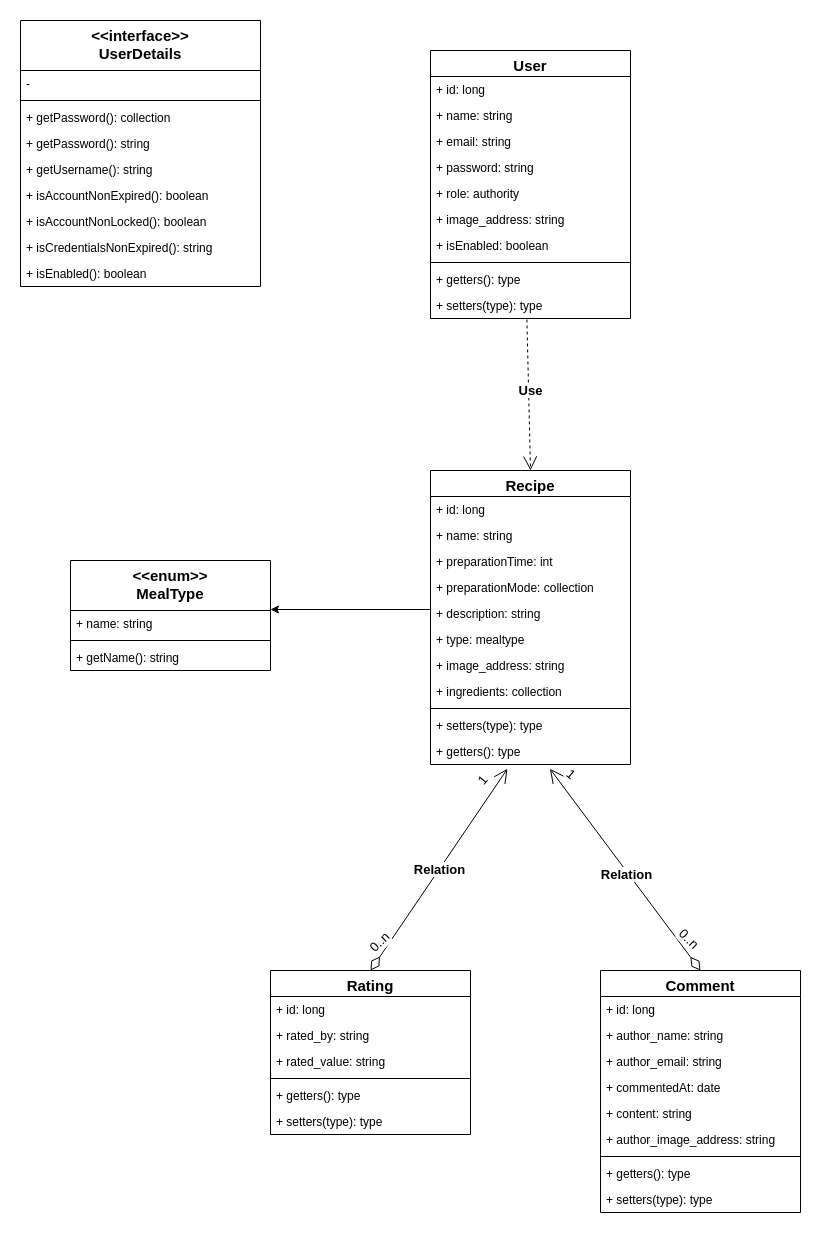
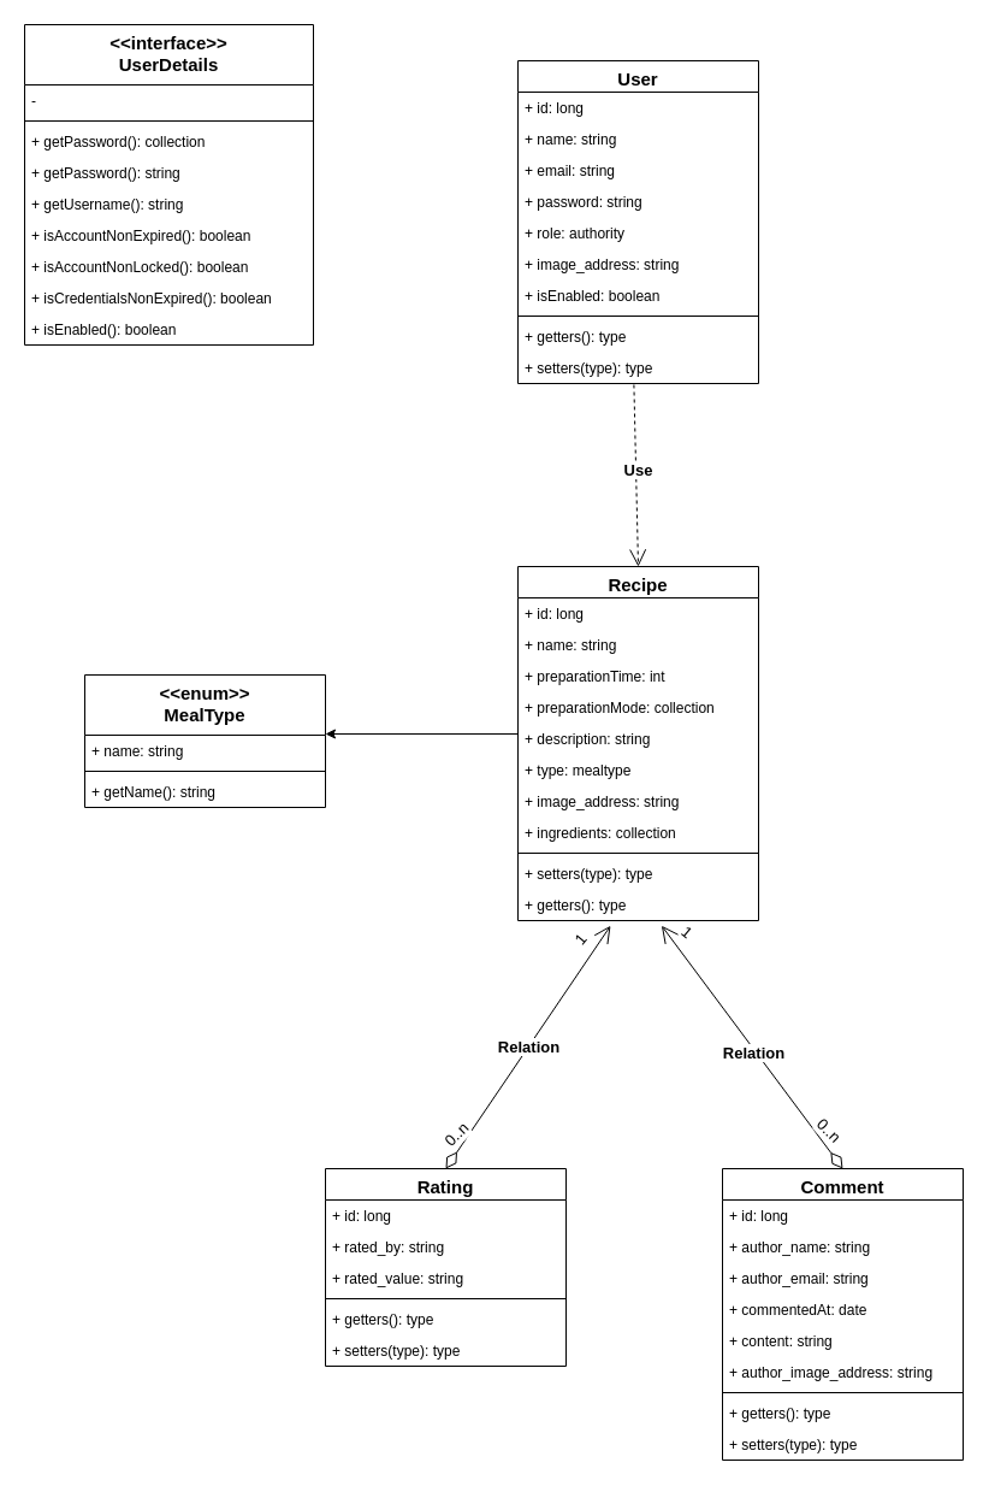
- <mxCell id="57" value="+&amp;nbsp;isCredentialsNonExpired&lt;span style=&quot;background-color: initial;&quot;&gt;(): string&lt;/span&gt;" style="text;strokeColor=none;fillColor=none;align=left;verticalAlign=top;spacingLeft=4;spacingRight=4;overflow=hidden;rotatable=0;points=[[0,0.5],[1,0.5]];portConstraint=eastwest;whiteSpace=wrap;html=1;" vertex="1" parent="49"><mxGeometry y="214" width="240" height="26" as="geometry" /></mxCell>
+ <mxCell id="57" value="+&amp;nbsp;isCredentialsNonExpired&lt;span style=&quot;background-color: initial;&quot;&gt;(): boolean&lt;/span&gt;" style="text;strokeColor=none;fillColor=none;align=left;verticalAlign=top;spacingLeft=4;spacingRight=4;overflow=hidden;rotatable=0;points=[[0,0.5],[1,0.5]];portConstraint=eastwest;whiteSpace=wrap;html=1;" vertex="1" parent="49"><mxGeometry y="214" width="240" height="26" as="geometry" /></mxCell>
